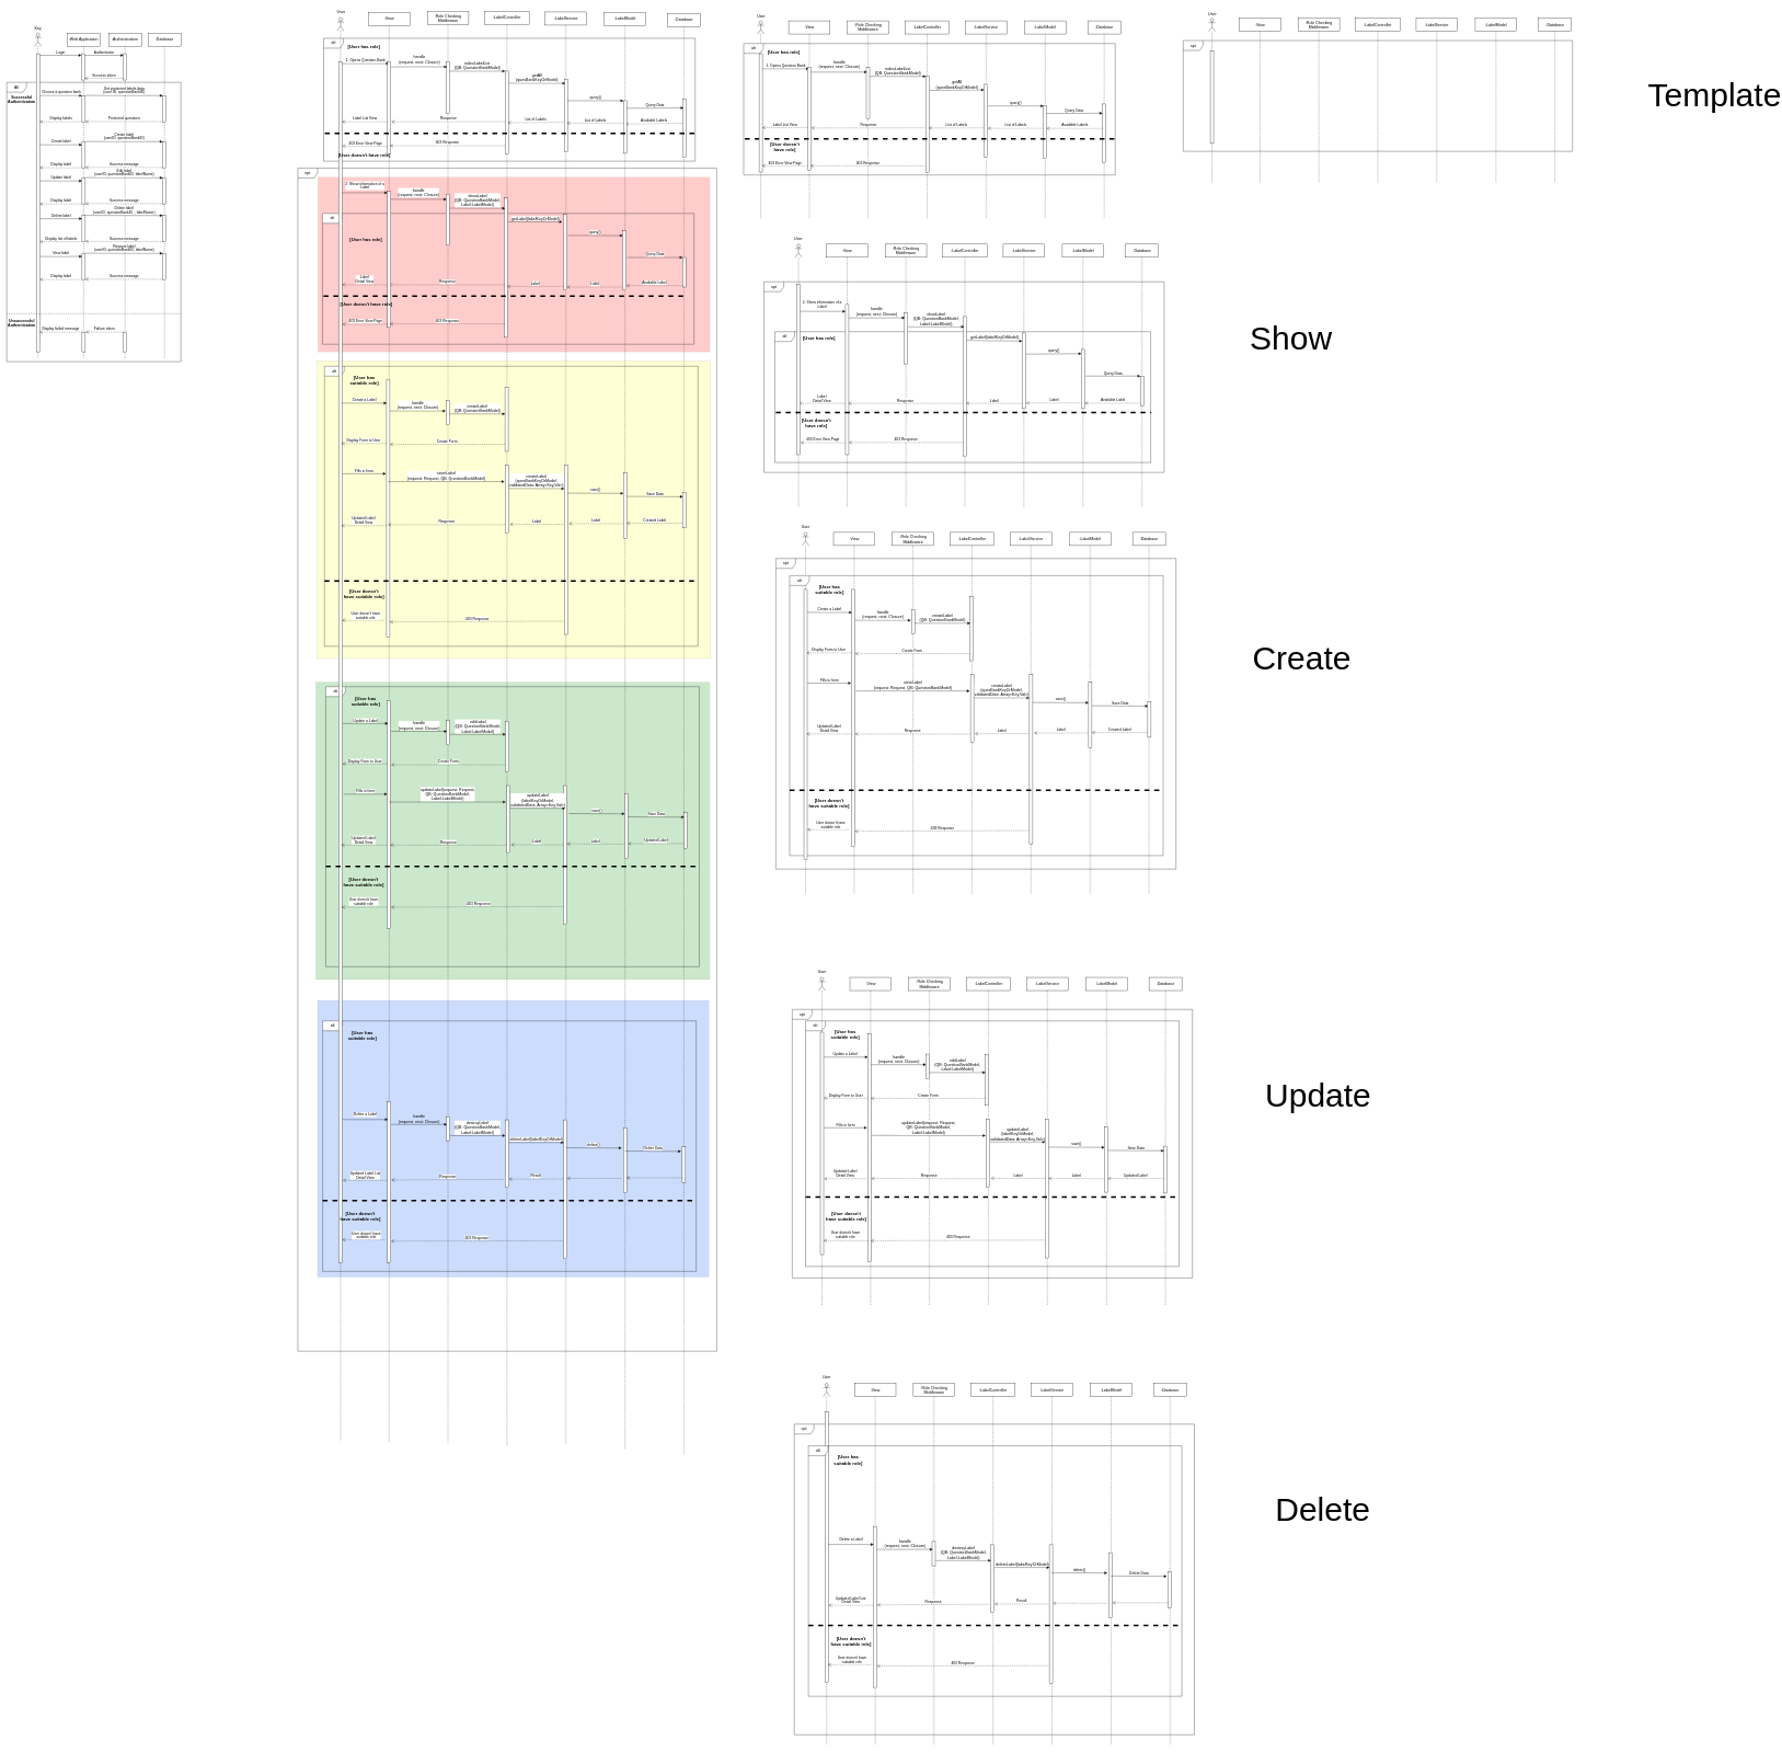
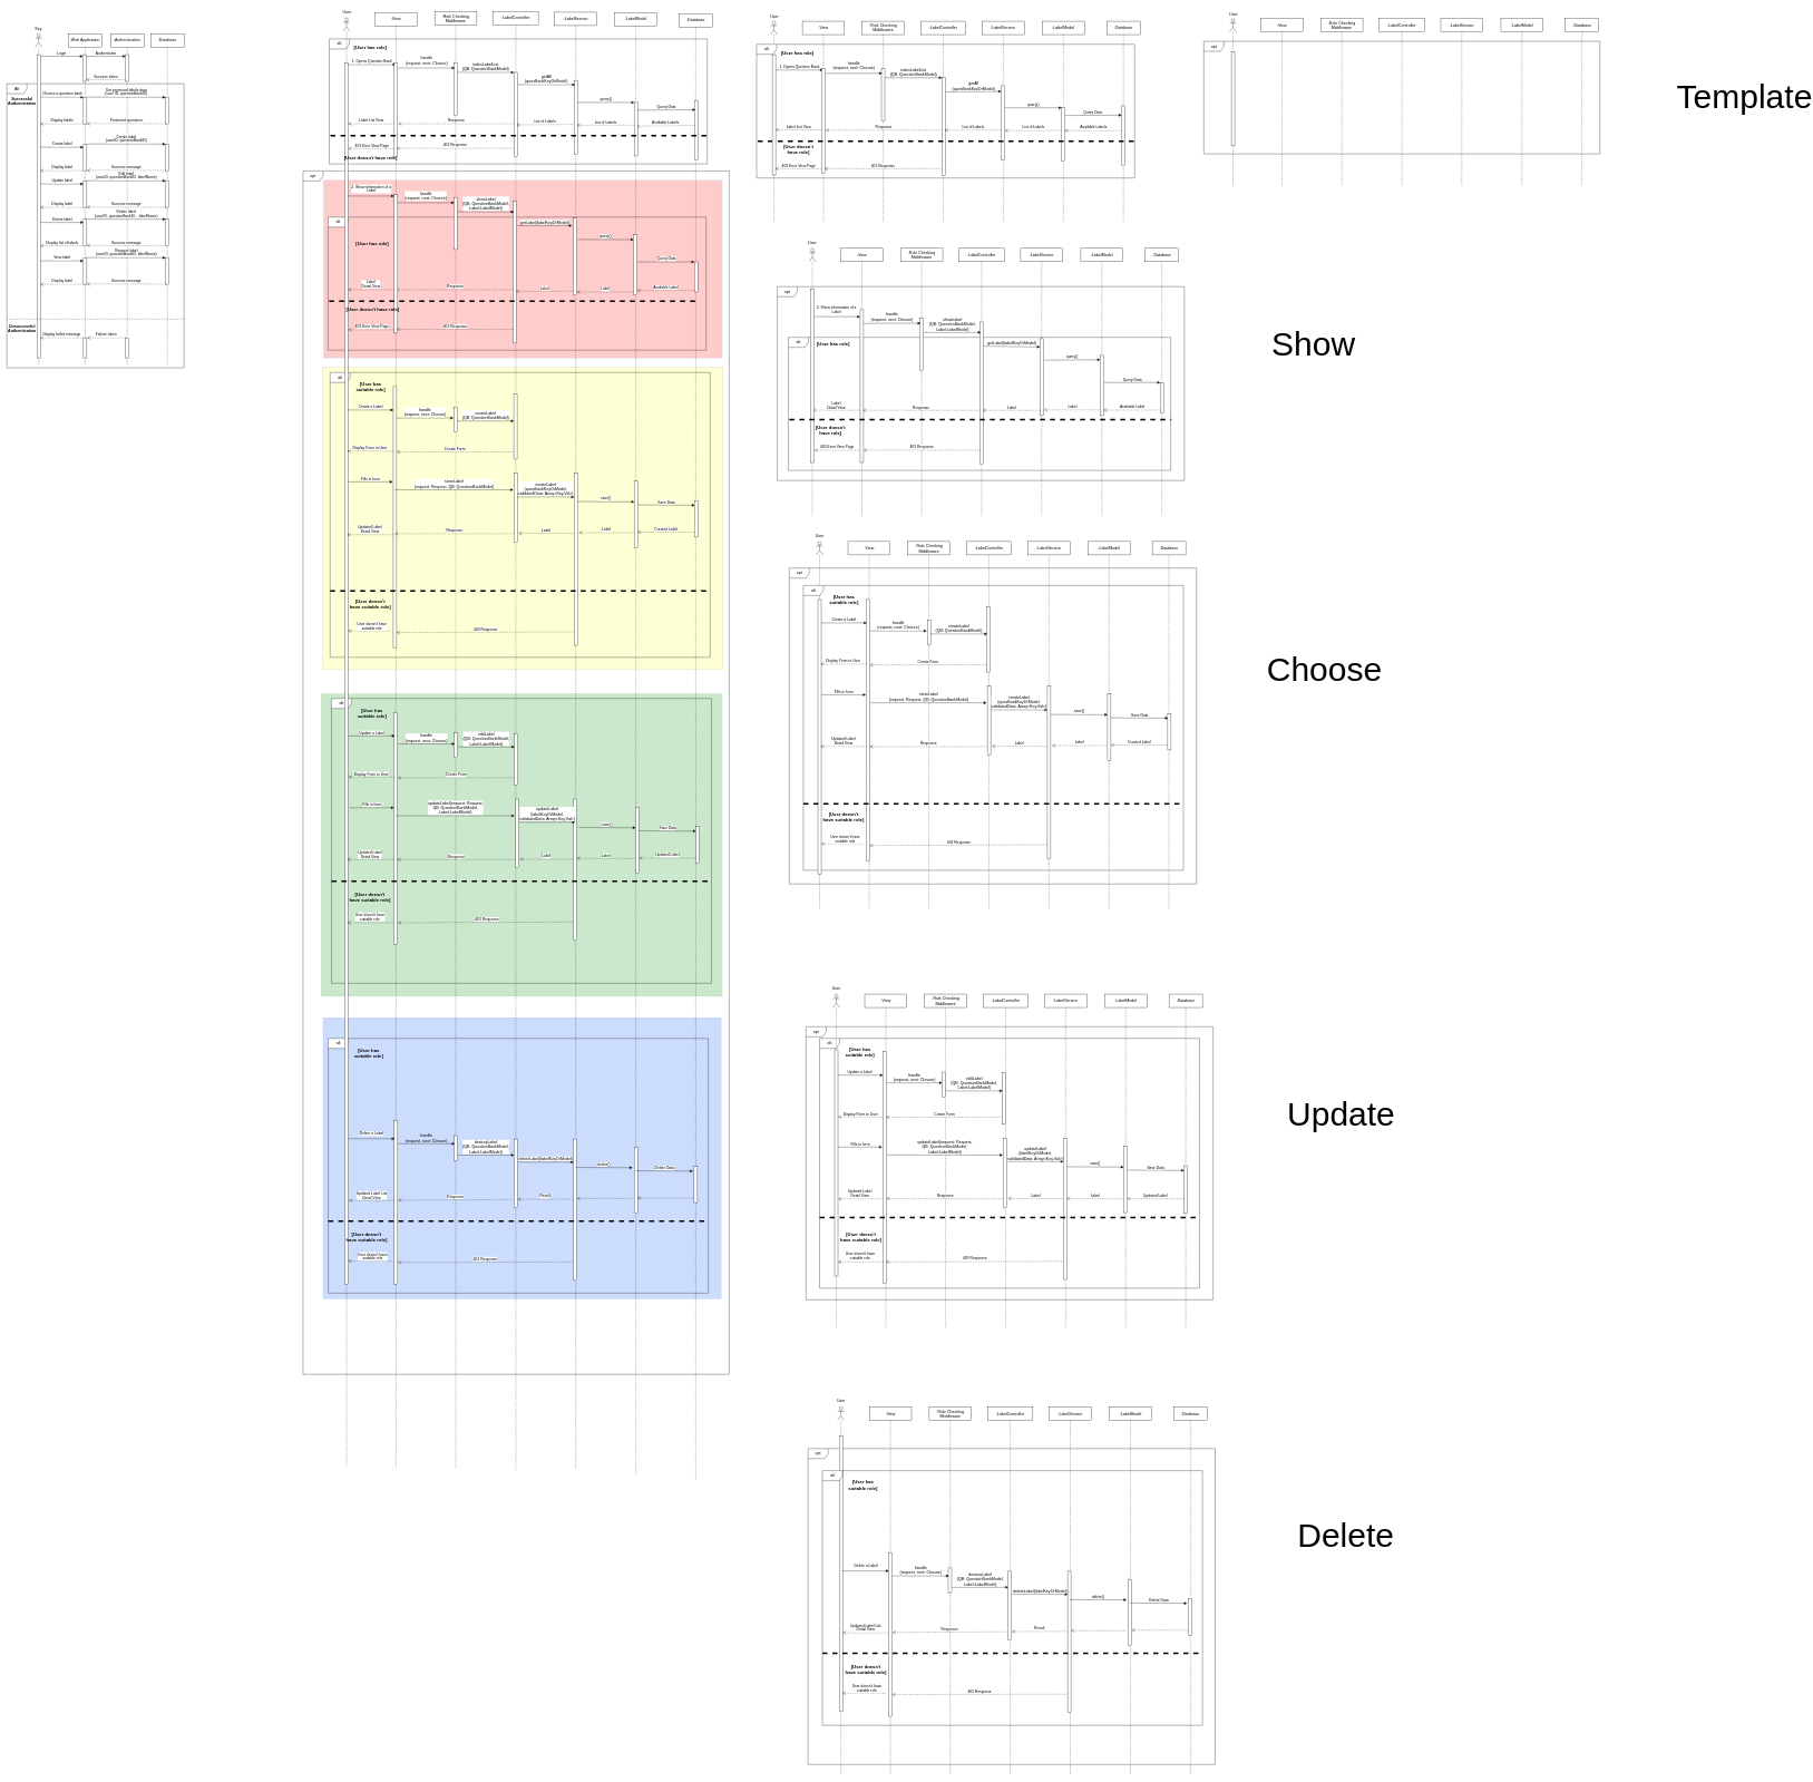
- <mxCell id="277" value="&lt;font style=&quot;font-size: 100px;&quot;&gt;Create&lt;/font&gt;" style="text;html=1;strokeColor=none;fillColor=none;align=center;verticalAlign=middle;whiteSpace=wrap;rounded=0;" vertex="1" parent="1"><mxGeometry x="3785" y="1918.5" width="354" height="165" as="geometry" /></mxCell>
+ <mxCell id="277" value="&lt;font style=&quot;font-size: 100px;&quot;&gt;Choose&lt;/font&gt;" style="text;html=1;strokeColor=none;fillColor=none;align=center;verticalAlign=middle;whiteSpace=wrap;rounded=0;" vertex="1" parent="1"><mxGeometry x="3785" y="1918.5" width="354" height="165" as="geometry" /></mxCell>
